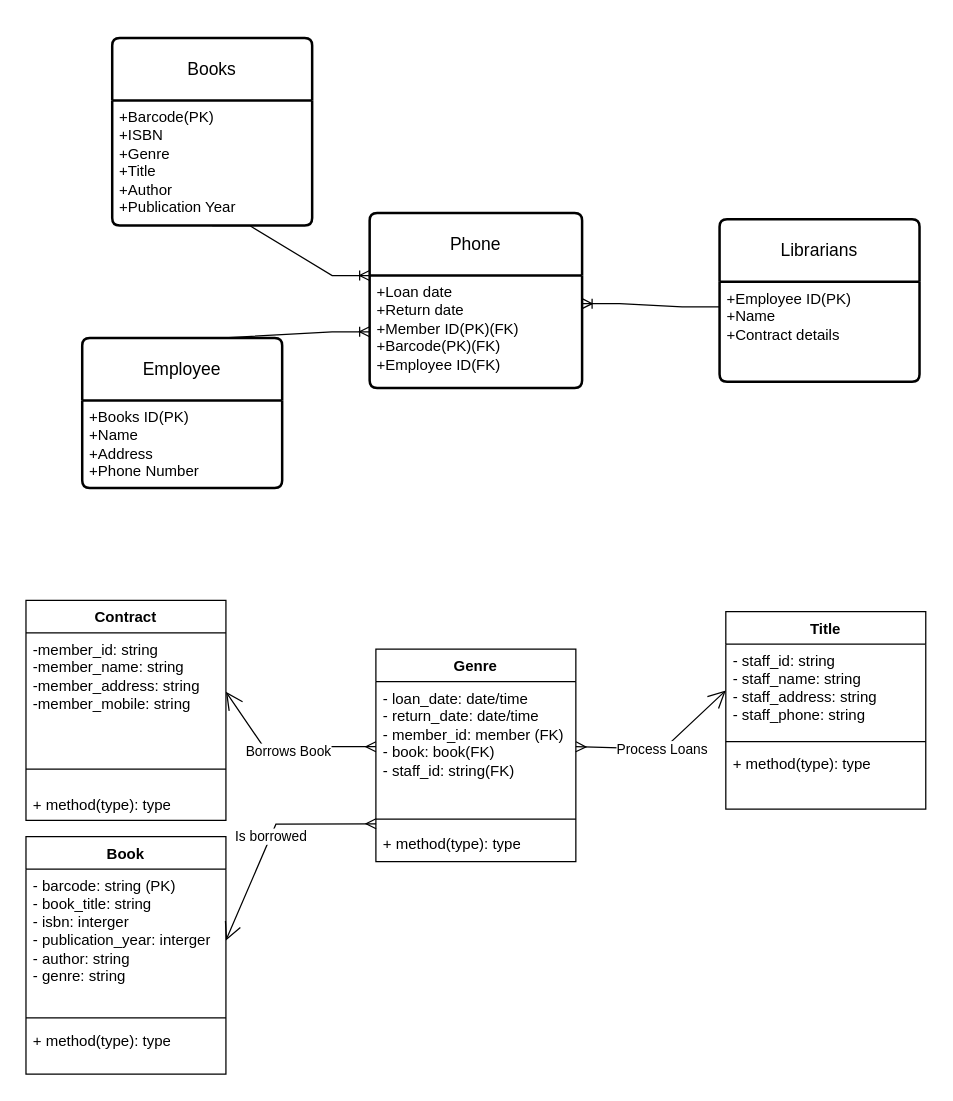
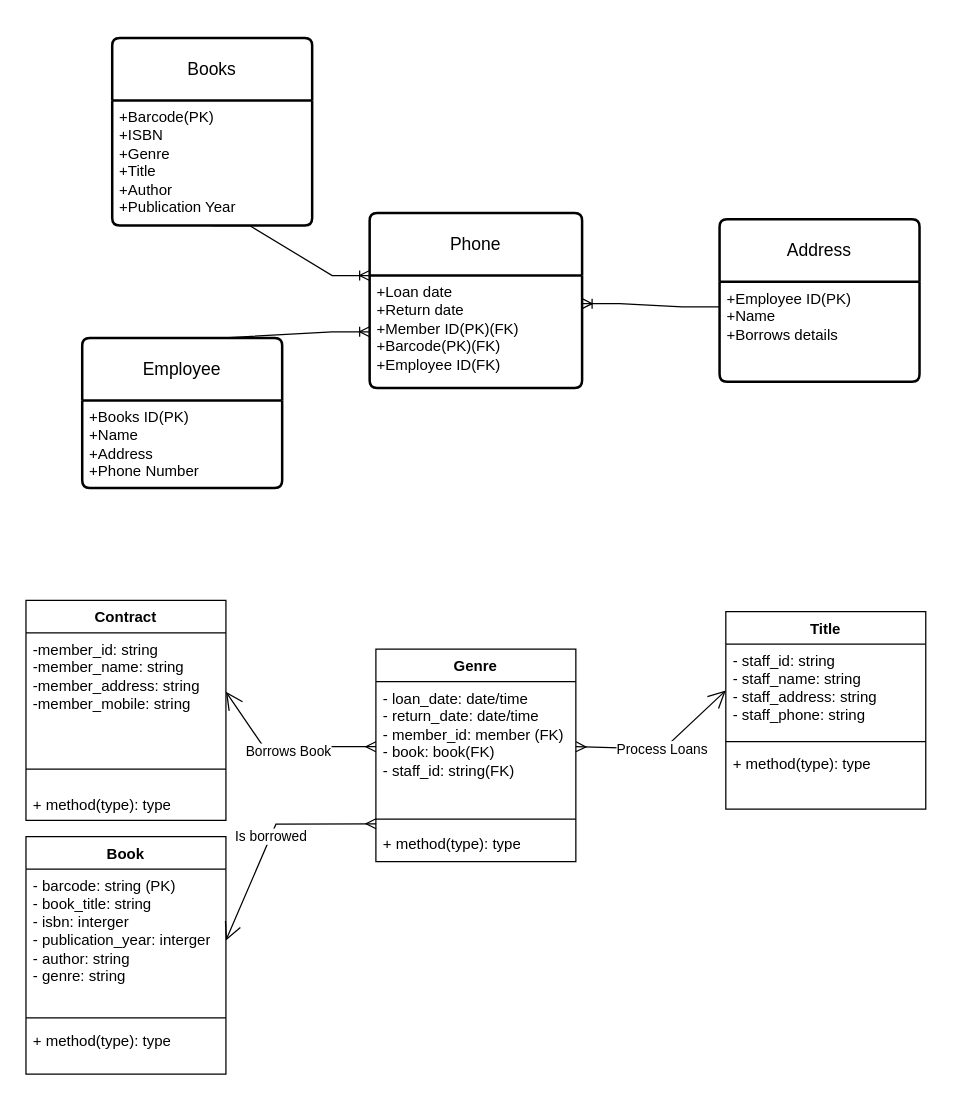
- <mxCell id="6" value="Librarians" style="swimlane;childLayout=stackLayout;horizontal=1;startSize=50;horizontalStack=0;rounded=1;fontSize=14;fontStyle=0;strokeWidth=2;resizeParent=0;resizeLast=1;shadow=0;dashed=0;align=center;arcSize=4;whiteSpace=wrap;html=1;" vertex="1" parent="1"><mxGeometry x="575" y="175" width="160" height="130" as="geometry" /></mxCell>
+ <mxCell id="6" value="Address" style="swimlane;childLayout=stackLayout;horizontal=1;startSize=50;horizontalStack=0;rounded=1;fontSize=14;fontStyle=0;strokeWidth=2;resizeParent=0;resizeLast=1;shadow=0;dashed=0;align=center;arcSize=4;whiteSpace=wrap;html=1;" vertex="1" parent="1"><mxGeometry x="575" y="175" width="160" height="130" as="geometry" /></mxCell>
- <mxCell id="7" value="+Employee ID(PK)&lt;br&gt;&lt;div&gt;+Name&lt;/div&gt;&lt;div&gt;+Contract details&lt;/div&gt;" style="align=left;strokeColor=none;fillColor=none;spacingLeft=4;fontSize=12;verticalAlign=top;resizable=0;rotatable=0;part=1;html=1;" vertex="1" parent="6"><mxGeometry y="50" width="160" height="80" as="geometry" /></mxCell>
+ <mxCell id="7" value="+Employee ID(PK)&lt;br&gt;&lt;div&gt;+Name&lt;/div&gt;&lt;div&gt;+Borrows details&lt;/div&gt;" style="align=left;strokeColor=none;fillColor=none;spacingLeft=4;fontSize=12;verticalAlign=top;resizable=0;rotatable=0;part=1;html=1;" vertex="1" parent="6"><mxGeometry y="50" width="160" height="80" as="geometry" /></mxCell>
